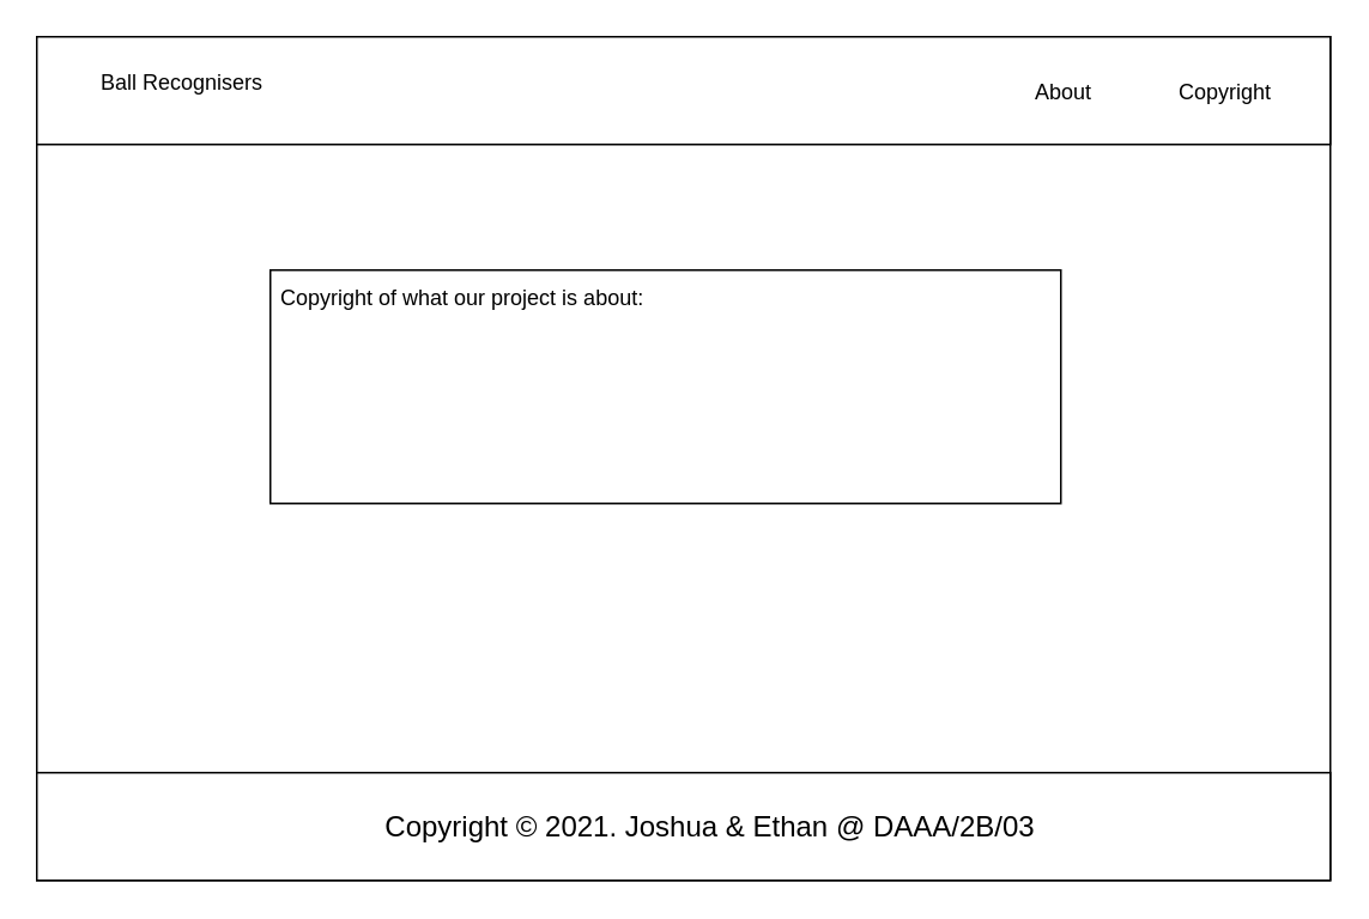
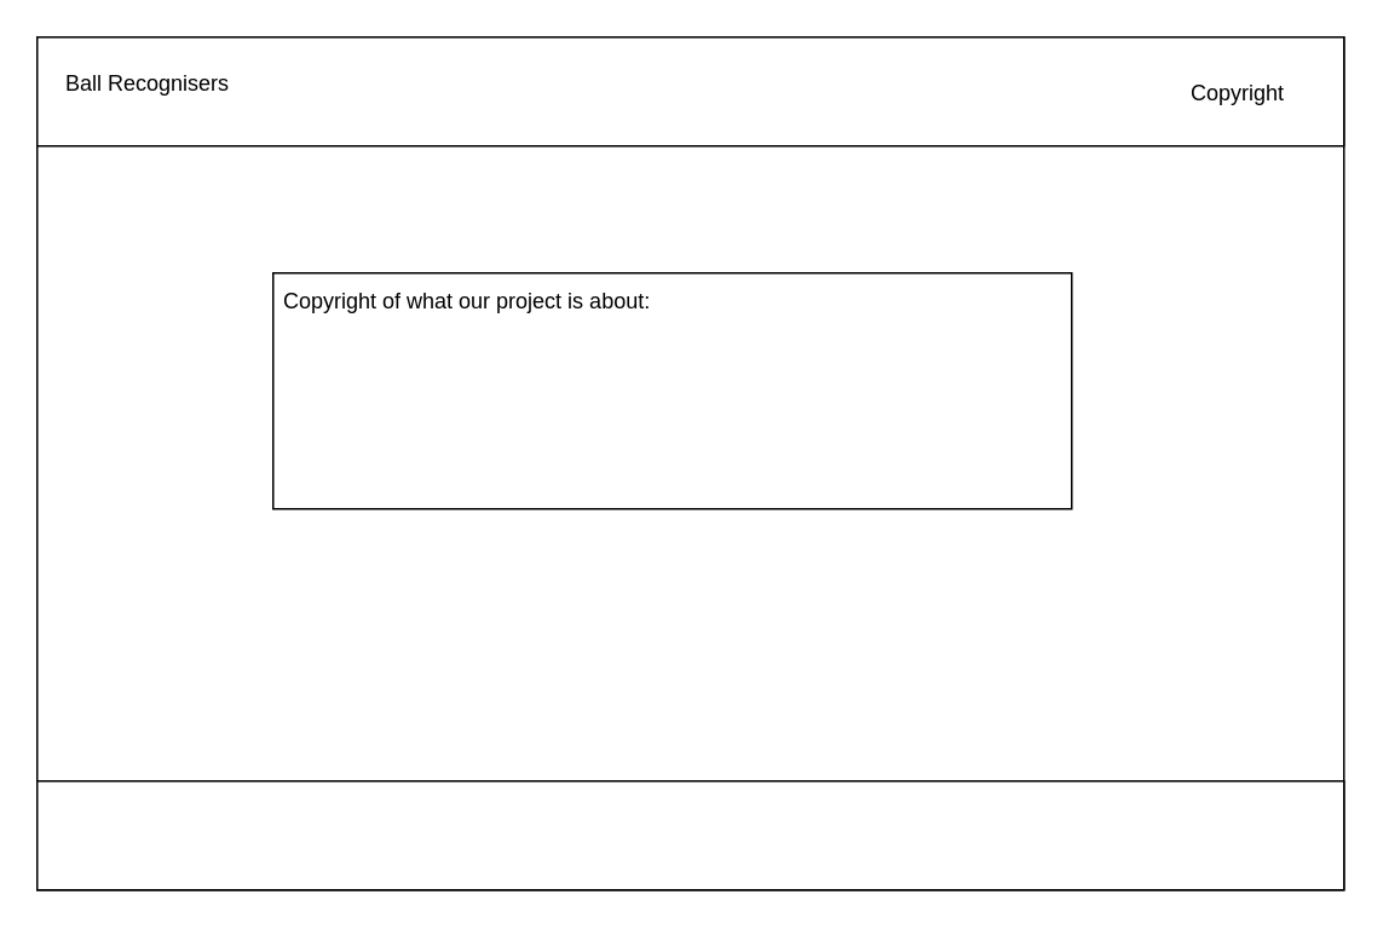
- <mxCell id="8" value="Ball Recognisers" style="text;strokeColor=none;fillColor=none;align=left;verticalAlign=middle;spacingLeft=4;spacingRight=4;overflow=hidden;points=[[0,0.5],[1,0.5]];portConstraint=eastwest;rotatable=0;" vertex="1" parent="1"><mxGeometry x="50" y="30" width="150" height="30" as="geometry" /></mxCell>
+ <mxCell id="8" value="Ball Recognisers" style="text;strokeColor=none;fillColor=none;align=left;verticalAlign=middle;spacingLeft=4;spacingRight=4;overflow=hidden;points=[[0,0.5],[1,0.5]];portConstraint=eastwest;rotatable=0;" vertex="1" parent="1"><mxGeometry x="30" y="30" width="150" height="30" as="geometry" /></mxCell>
- <mxCell id="5" value="About" style="text;strokeColor=none;fillColor=none;align=left;verticalAlign=middle;spacingLeft=4;spacingRight=4;overflow=hidden;points=[[0,0.5],[1,0.5]];portConstraint=eastwest;rotatable=0;" vertex="1" parent="1"><mxGeometry x="570" y="35" width="80" height="30" as="geometry" /></mxCell>
- <mxCell id="10" value="&lt;span style=&quot;font-family: , , &amp;#34;segoe ui&amp;#34; , &amp;#34;roboto&amp;#34; , &amp;#34;helvetica neue&amp;#34; , &amp;#34;arial&amp;#34; , &amp;#34;noto sans&amp;#34; , &amp;#34;liberation sans&amp;#34; , sans-serif , &amp;#34;apple color emoji&amp;#34; , &amp;#34;segoe ui emoji&amp;#34; , &amp;#34;segoe ui symbol&amp;#34; , &amp;#34;noto color emoji&amp;#34; ; font-size: 16px&quot;&gt;Copyright © 2021. Joshua &amp;amp; Ethan @ DAAA/2B/03&lt;/span&gt;" style="text;html=1;strokeColor=none;fillColor=none;align=center;verticalAlign=middle;whiteSpace=wrap;rounded=0;" vertex="1" parent="1"><mxGeometry x="70" y="445" width="650" height="30" as="geometry" /></mxCell>
